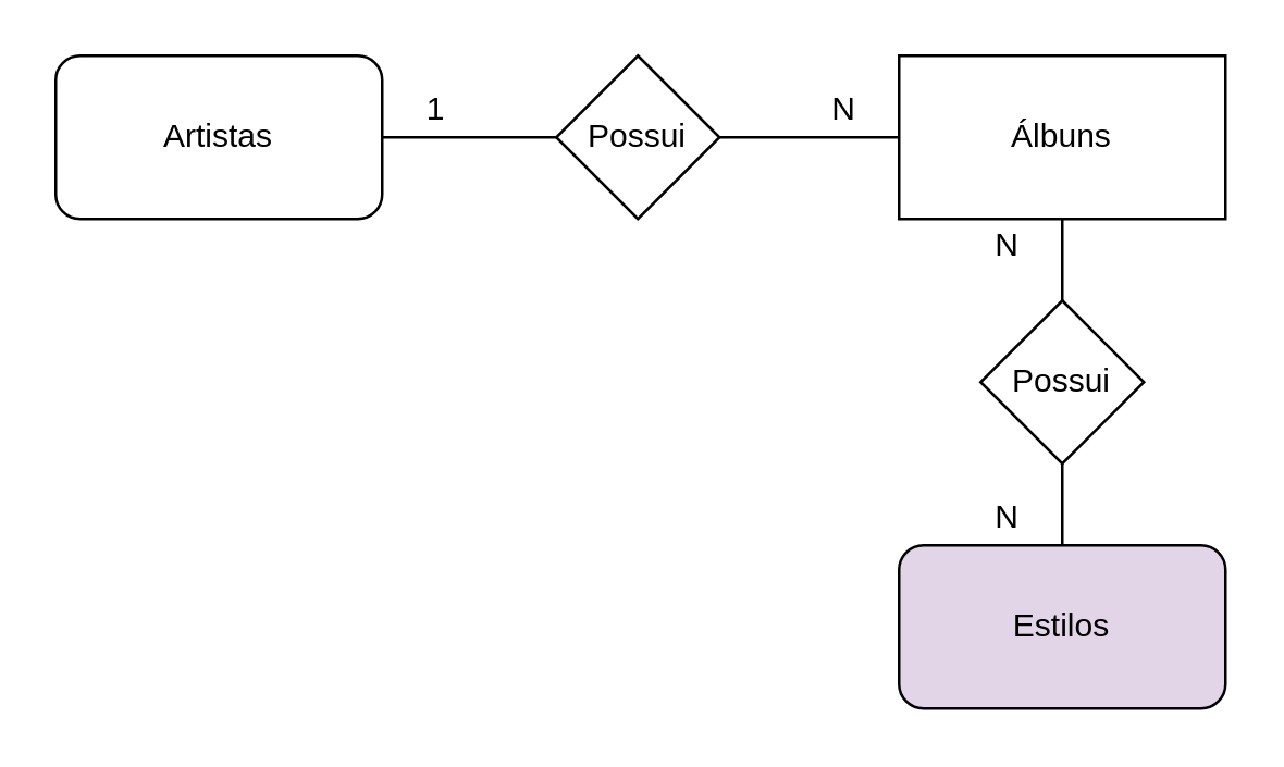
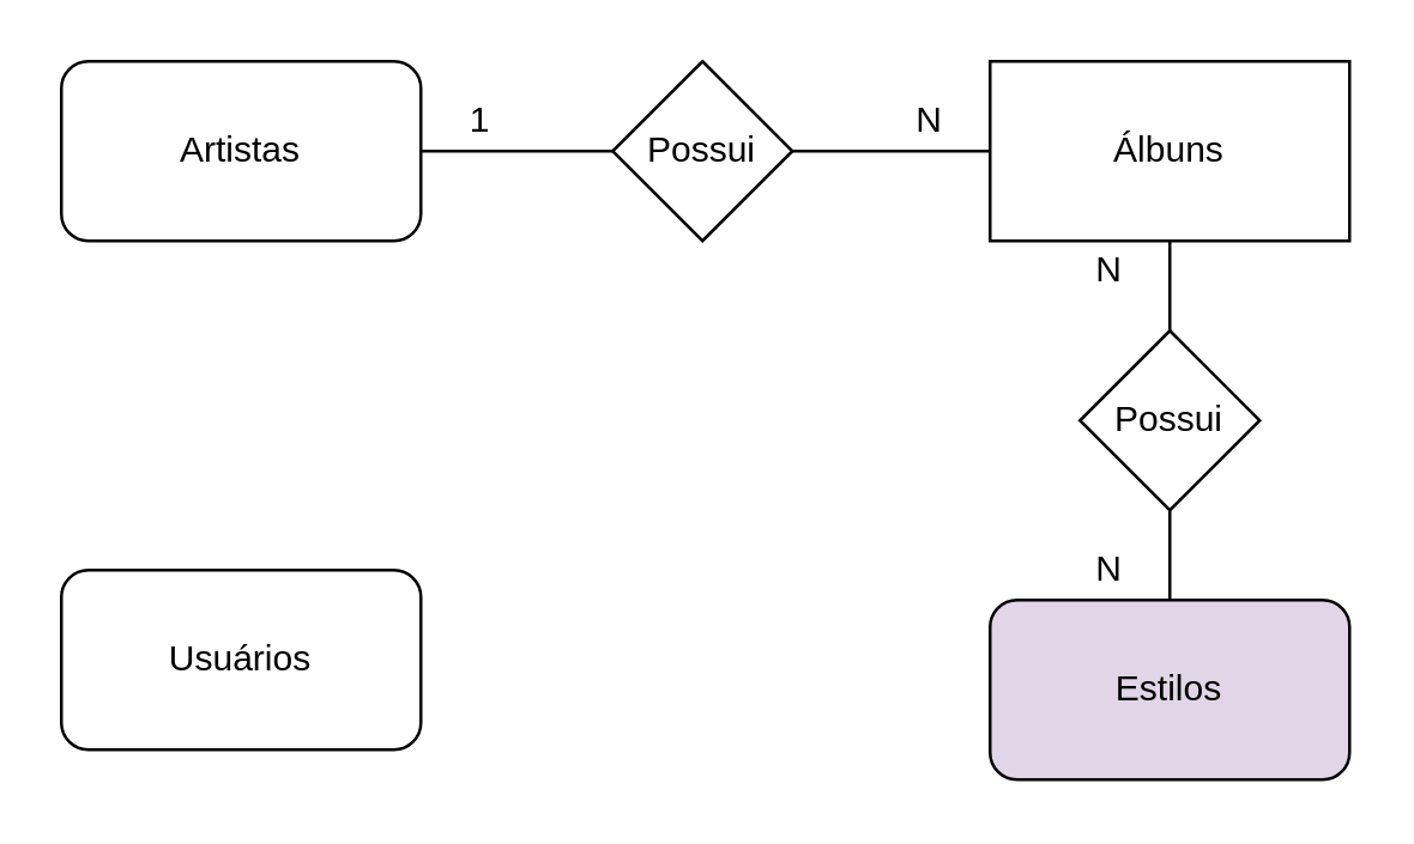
+ <mxCell id="4" value="Usuários" style="rounded=1;whiteSpace=wrap;html=1;" vertex="1" parent="1"><mxGeometry x="20" y="190" width="120" height="60" as="geometry" /></mxCell>
